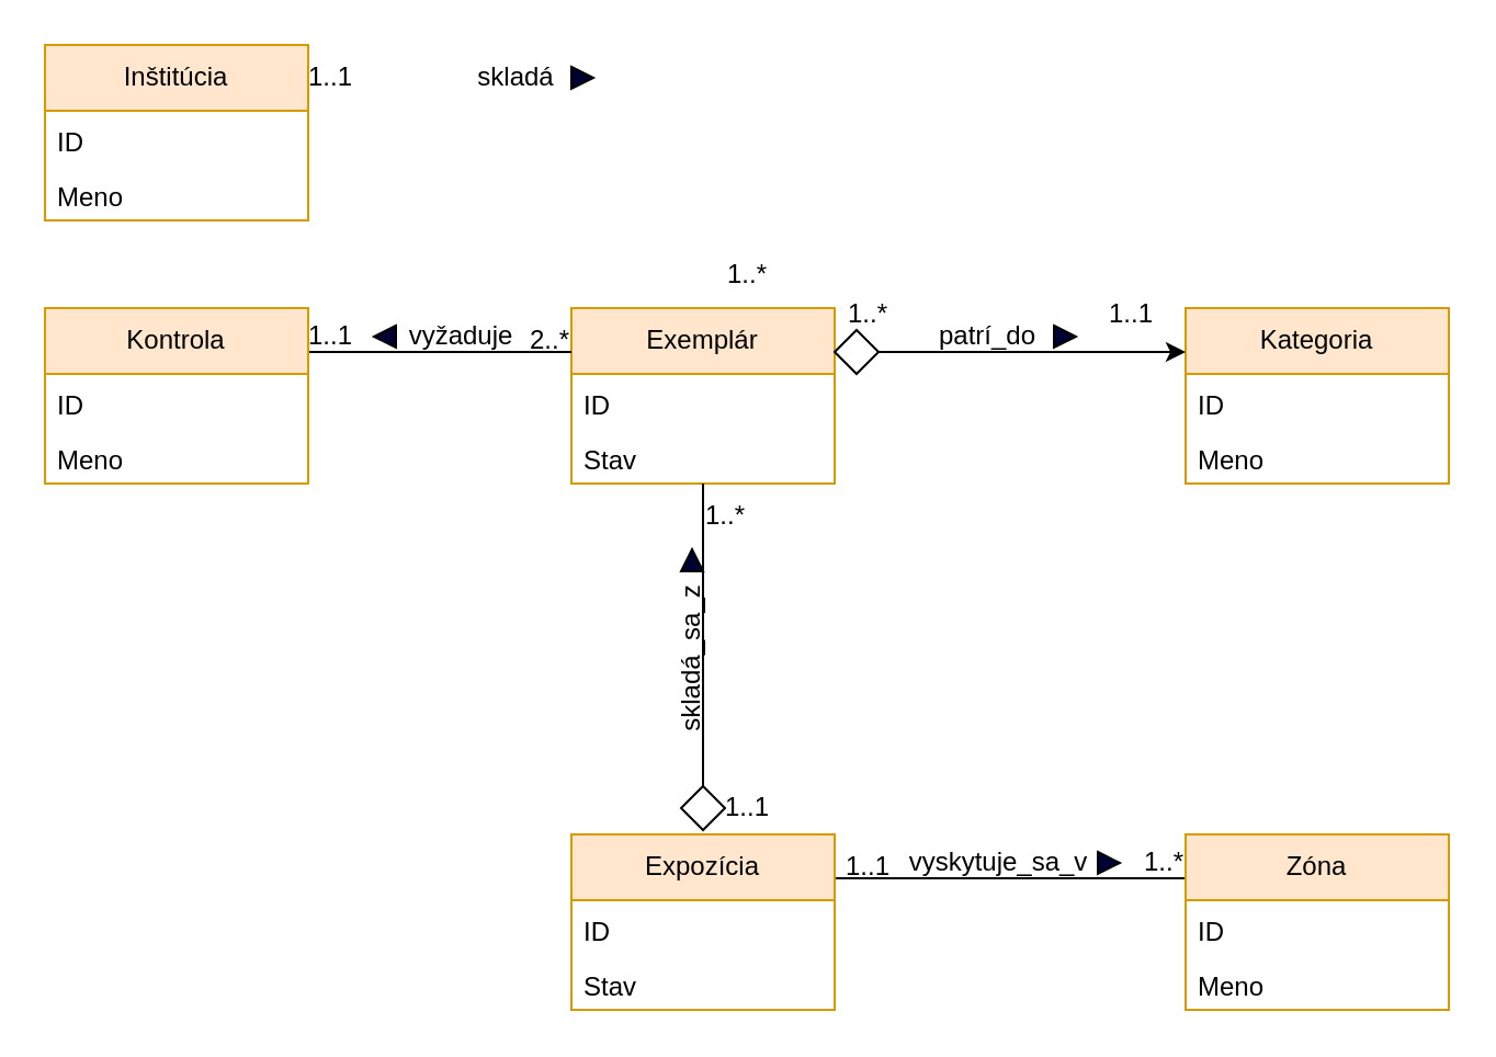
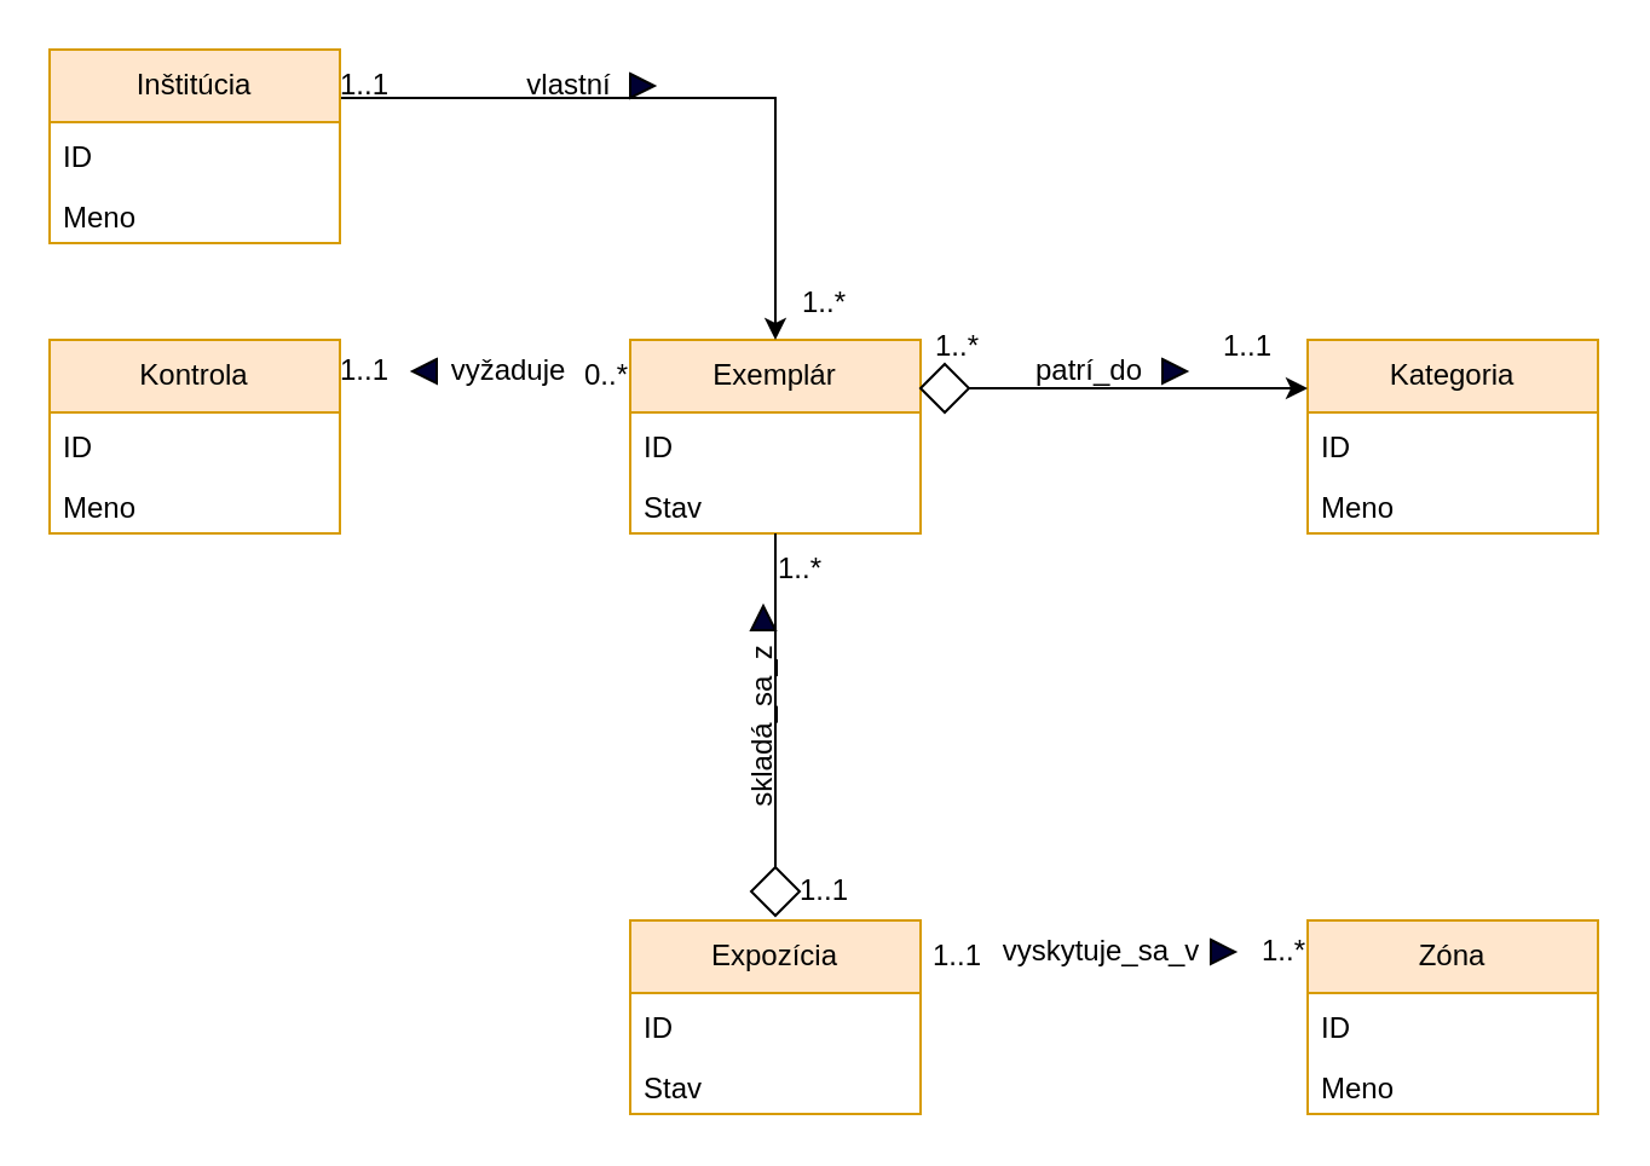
- <mxCell id="38" value="skladá" style="triangle;whiteSpace=wrap;html=1;fillColor=#000033;spacingLeft=0;spacingRight=60;" vertex="1" parent="1"><mxGeometry x="260" y="30" width="10" height="10" as="geometry" /></mxCell>
+ <mxCell id="38" value="vlastní" style="triangle;whiteSpace=wrap;html=1;fillColor=#000033;spacingLeft=0;spacingRight=60;" vertex="1" parent="1"><mxGeometry x="260" y="30" width="10" height="10" as="geometry" /></mxCell>
+ <mxCell id="16" style="edgeStyle=orthogonalEdgeStyle;rounded=0;orthogonalLoop=1;jettySize=auto;html=1;exitX=1;exitY=0.25;exitDx=0;exitDy=0;entryX=0.5;entryY=0;entryDx=0;entryDy=0;" edge="1" parent="1" source="17" target="2"><mxGeometry relative="1" as="geometry" /></mxCell>
- <mxCell id="24" value="2..*" style="text;html=1;align=center;verticalAlign=middle;resizable=0;points=[];autosize=1;strokeColor=none;fillColor=none;" parent="1" vertex="1"><mxGeometry x="230" y="140" width="40" height="30" as="geometry" /></mxCell>
+ <mxCell id="24" value="0..*" style="text;html=1;align=center;verticalAlign=middle;resizable=0;points=[];autosize=1;strokeColor=none;fillColor=none;" parent="1" vertex="1"><mxGeometry x="230" y="140" width="40" height="30" as="geometry" /></mxCell>
- <mxCell id="20" style="edgeStyle=orthogonalEdgeStyle;rounded=0;orthogonalLoop=1;jettySize=auto;html=1;exitX=0;exitY=0.25;exitDx=0;exitDy=0;entryX=1;entryY=0.25;entryDx=0;entryDy=0;endArrow=none;endFill=0;" parent="1" source="2" target="21" edge="1"><mxGeometry relative="1" as="geometry" /></mxCell>
- <mxCell id="9" value="" style="edgeStyle=orthogonalEdgeStyle;rounded=0;orthogonalLoop=1;jettySize=auto;html=1;exitX=1;exitY=0.25;exitDx=0;exitDy=0;entryX=0;entryY=0.25;entryDx=0;entryDy=0;endArrow=none;endFill=0;" parent="1" source="10" target="13" edge="1"><mxGeometry relative="1" as="geometry"><mxPoint as="offset" /></mxGeometry></mxCell>
